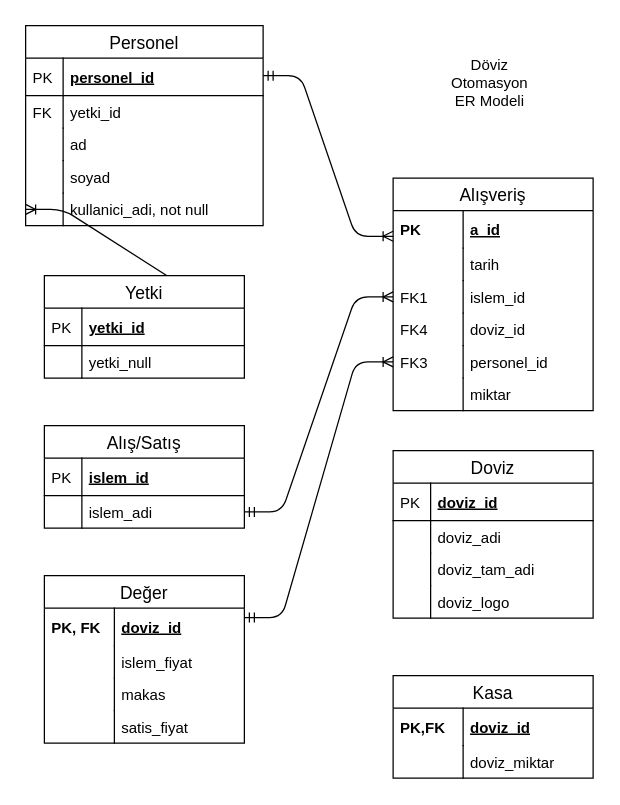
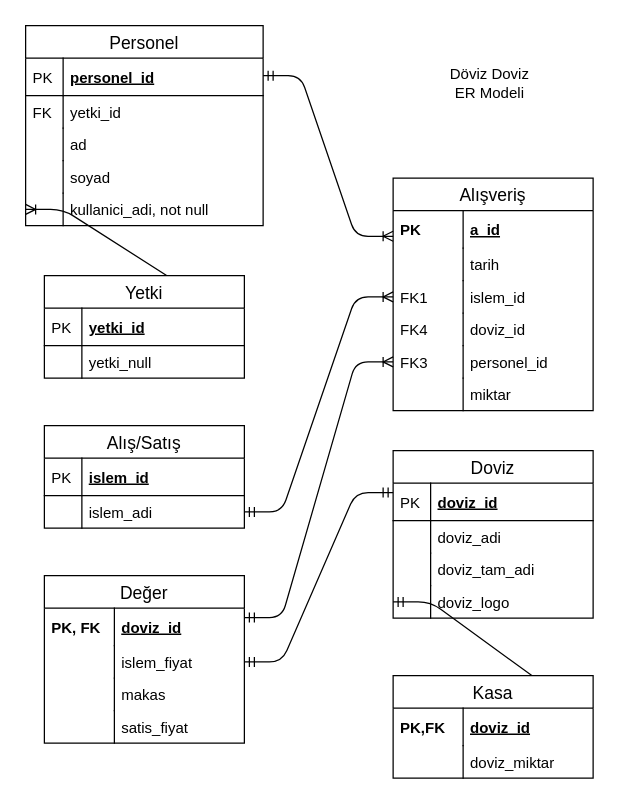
- <mxCell id="65" value="Döviz Otomasyon ER Modeli" style="text;html=1;strokeColor=none;fillColor=none;align=center;verticalAlign=middle;whiteSpace=wrap;rounded=0;" vertex="1" parent="1"><mxGeometry x="353" y="56" width="77" height="20" as="geometry" /></mxCell>
+ <mxCell id="65" value="Döviz Doviz ER Modeli" style="text;html=1;strokeColor=none;fillColor=none;align=center;verticalAlign=middle;whiteSpace=wrap;rounded=0;" vertex="1" parent="1"><mxGeometry x="353" y="56" width="77" height="20" as="geometry" /></mxCell>
+ <mxCell id="15" value="" style="edgeStyle=entityRelationEdgeStyle;fontSize=12;html=1;endArrow=ERmandOne;startArrow=ERmandOne;entryX=0;entryY=0.25;entryDx=0;entryDy=0;exitX=1;exitY=0.5;exitDx=0;exitDy=0;" edge="1" parent="1" source="31" target="38"><mxGeometry width="100" height="100" relative="1" as="geometry"><mxPoint x="26.48" y="840" as="sourcePoint" /><mxPoint x="136.48" y="840" as="targetPoint" /></mxGeometry></mxCell>
+ <mxCell id="14" value="" style="edgeStyle=entityRelationEdgeStyle;fontSize=12;html=1;endArrow=ERmandOne;startArrow=ERmandOne;entryX=0;entryY=0.5;entryDx=0;entryDy=0;exitX=0.997;exitY=0.164;exitDx=0;exitDy=0;exitPerimeter=0;" edge="1" parent="1" source="60" target="45"><mxGeometry width="100" height="100" relative="1" as="geometry"><mxPoint x="486.48" y="834" as="sourcePoint" /><mxPoint x="306.48" y="743" as="targetPoint" /></mxGeometry></mxCell>
